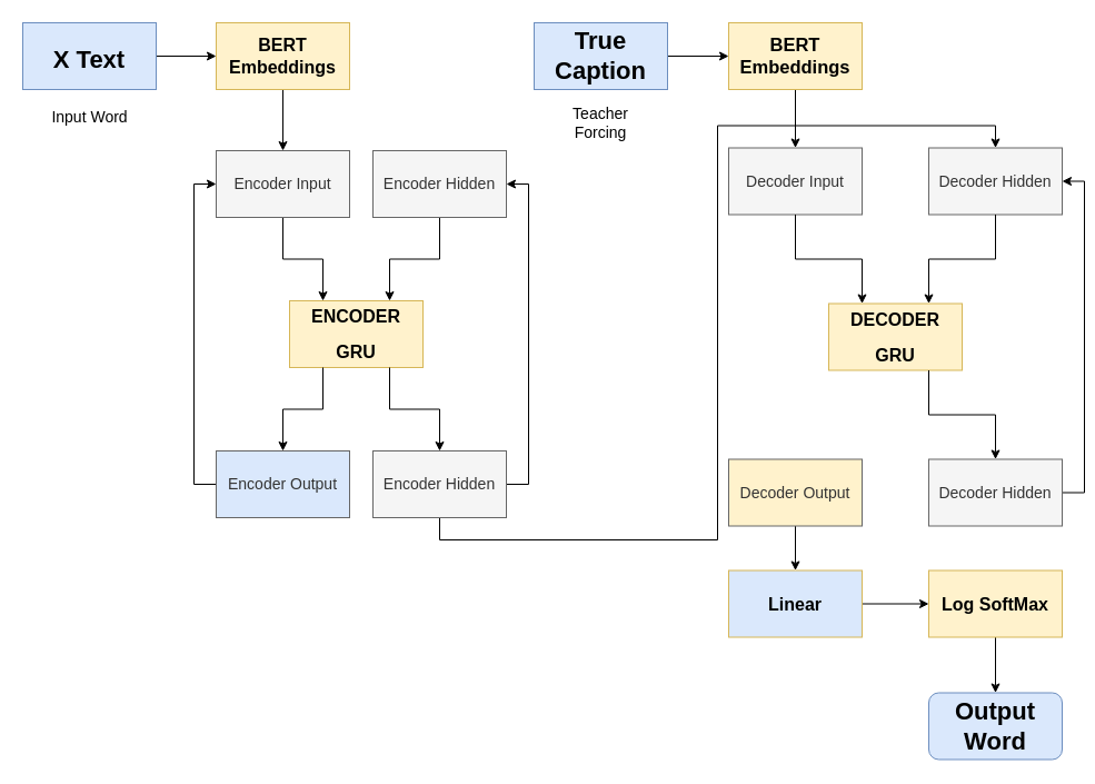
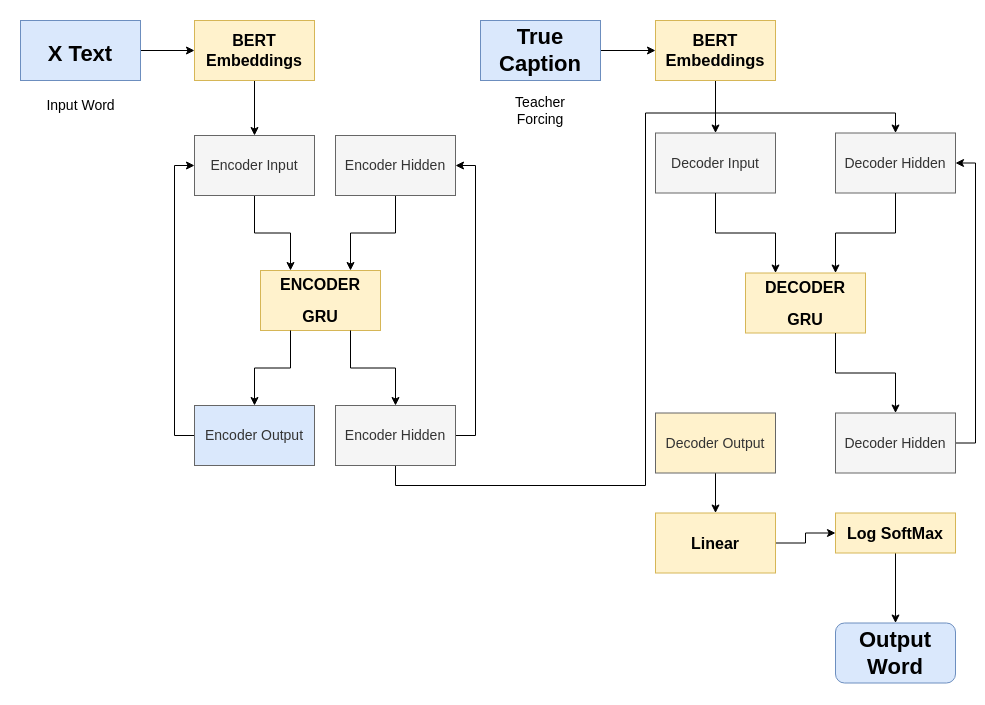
- <mxCell id="25" value="&lt;h2&gt;&lt;font style=&quot;font-size: 16px;&quot;&gt;Linear&lt;/font&gt;&lt;/h2&gt;" style="rounded=0;whiteSpace=wrap;html=1;fontFamily=Helvetica;fontSize=11;fillColor=#dae8fc;strokeColor=#d6b656;" vertex="1" parent="1"><mxGeometry x="655" y="512.5" width="120" height="60" as="geometry" /></mxCell>
+ <mxCell id="25" value="&lt;h2&gt;&lt;font style=&quot;font-size: 16px;&quot;&gt;Linear&lt;/font&gt;&lt;/h2&gt;" style="rounded=0;whiteSpace=wrap;html=1;fontFamily=Helvetica;fontSize=11;fillColor=#fff2cc;strokeColor=#d6b656;" vertex="1" parent="1"><mxGeometry x="655" y="512.5" width="120" height="60" as="geometry" /></mxCell>
- <mxCell id="27" value="&lt;h2&gt;&lt;font style=&quot;font-size: 16px;&quot;&gt;Log SoftMax&lt;/font&gt;&lt;/h2&gt;" style="rounded=0;whiteSpace=wrap;html=1;fontFamily=Helvetica;fontSize=11;fillColor=#fff2cc;strokeColor=#d6b656;" vertex="1" parent="1"><mxGeometry x="835" y="512.5" width="120" height="60" as="geometry" /></mxCell>
+ <mxCell id="27" value="&lt;h2&gt;&lt;font style=&quot;font-size: 16px;&quot;&gt;Log SoftMax&lt;/font&gt;&lt;/h2&gt;" style="rounded=0;whiteSpace=wrap;html=1;fontFamily=Helvetica;fontSize=11;fillColor=#fff2cc;strokeColor=#d6b656;" vertex="1" parent="1"><mxGeometry x="835" y="512.5" width="120" height="40" as="geometry" /></mxCell>
